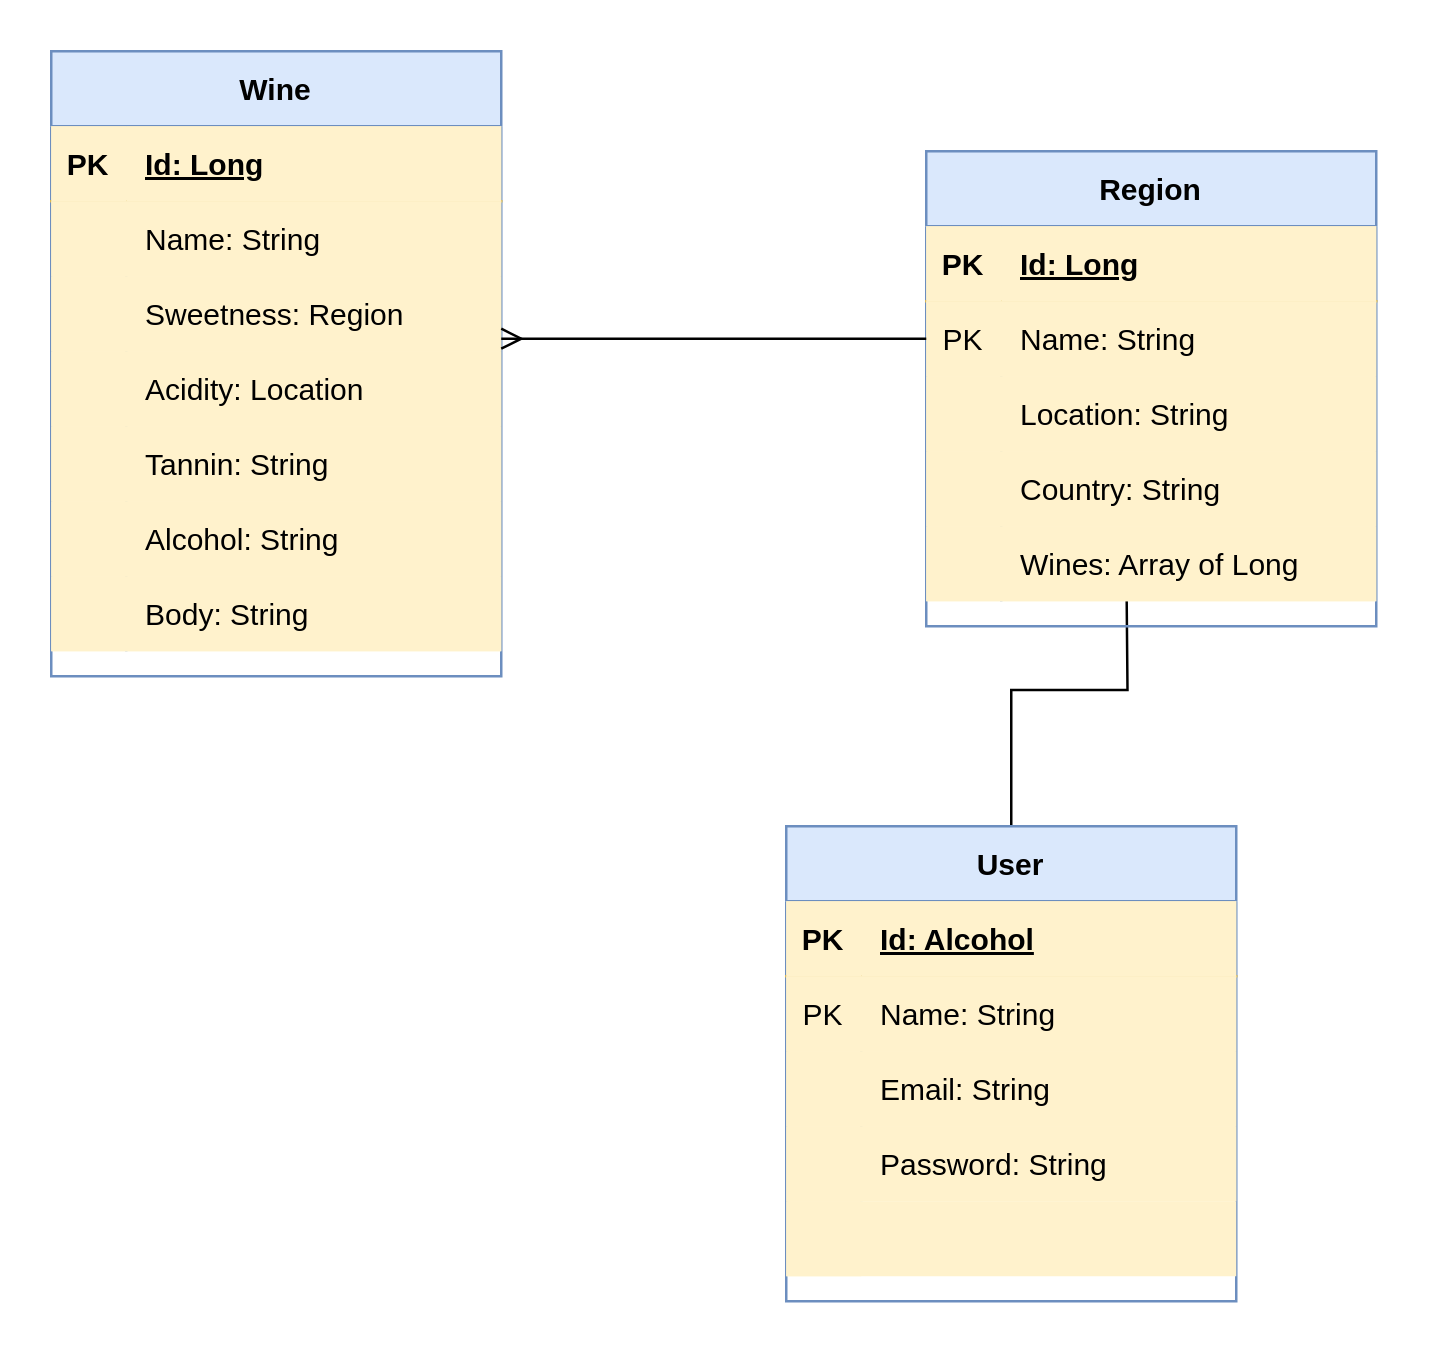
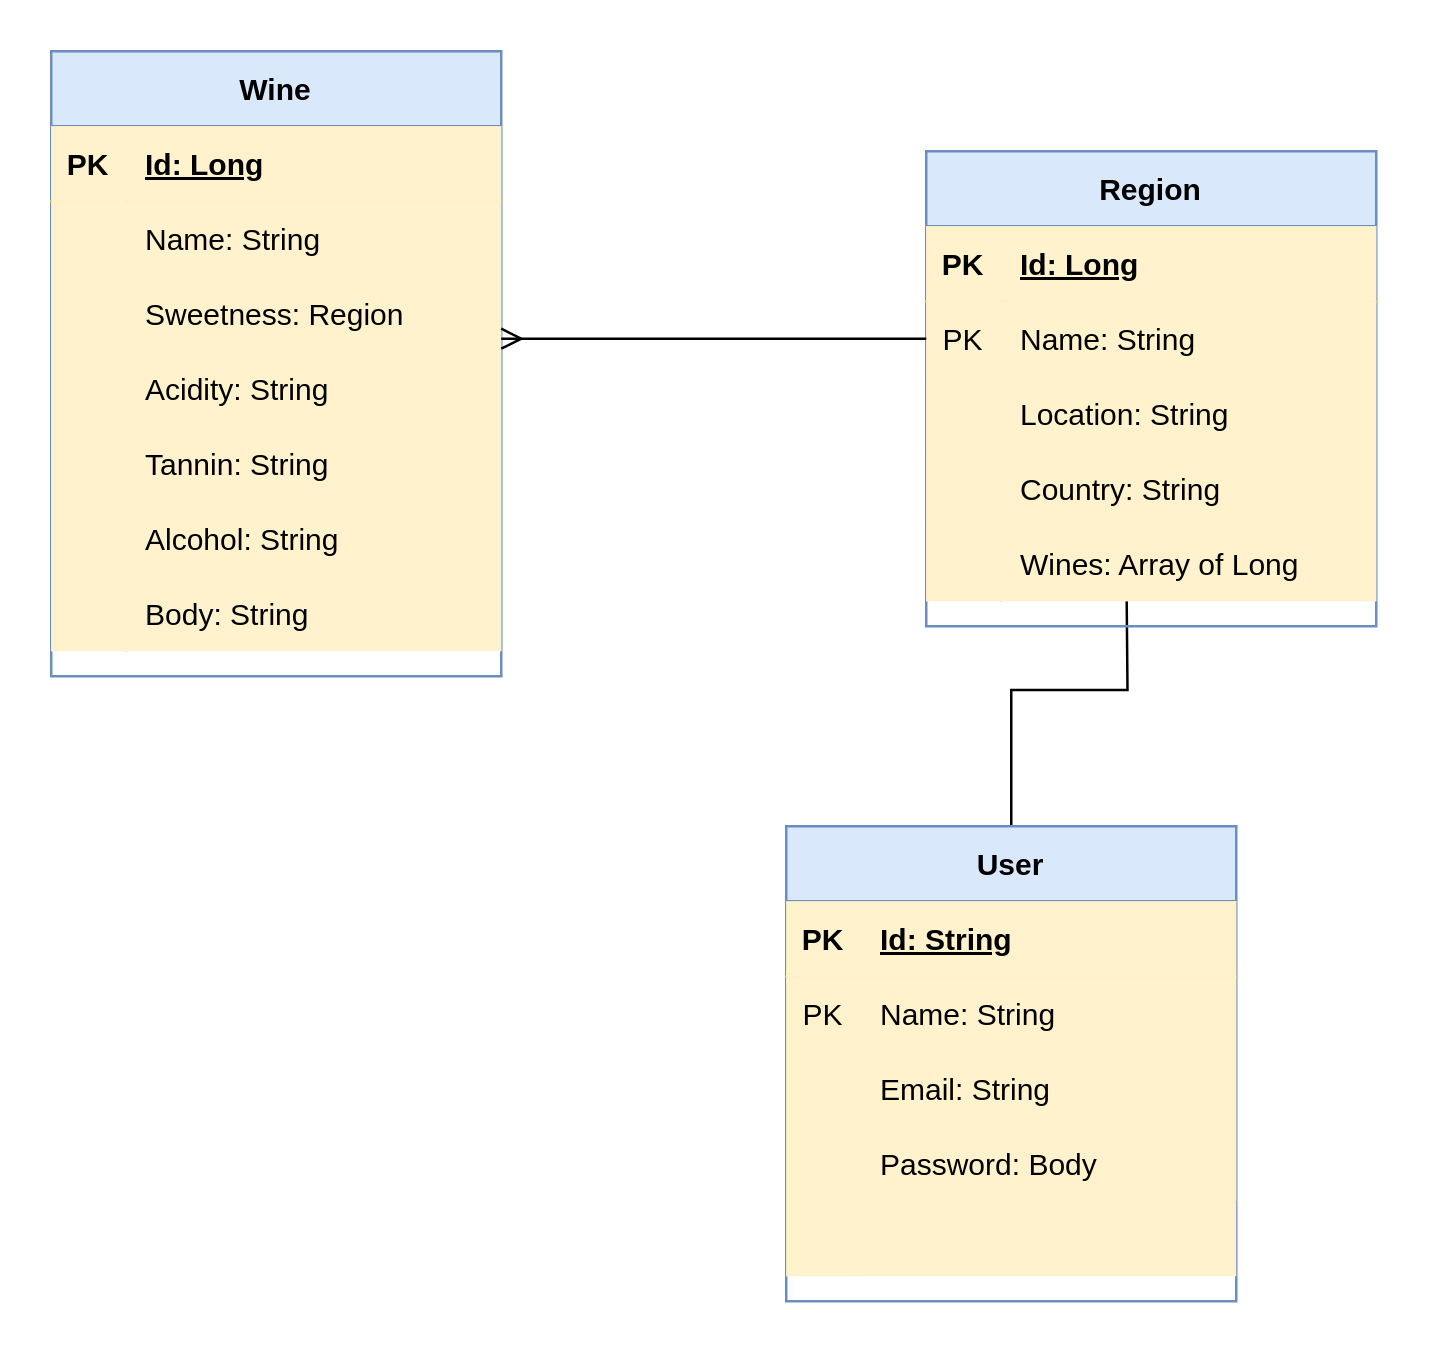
- <mxCell id="14" value="Acidity: Location" style="shape=partialRectangle;connectable=0;fillColor=#fff2cc;top=0;left=0;bottom=0;right=0;align=left;spacingLeft=6;overflow=hidden;strokeColor=#d6b656;" parent="12" vertex="1"><mxGeometry x="30" width="150" height="30" as="geometry"><mxRectangle width="150" height="30" as="alternateBounds" /></mxGeometry></mxCell>
+ <mxCell id="14" value="Acidity: String" style="shape=partialRectangle;connectable=0;fillColor=#fff2cc;top=0;left=0;bottom=0;right=0;align=left;spacingLeft=6;overflow=hidden;strokeColor=#d6b656;" parent="12" vertex="1"><mxGeometry x="30" width="150" height="30" as="geometry"><mxRectangle width="150" height="30" as="alternateBounds" /></mxGeometry></mxCell>
- <mxCell id="45" value="Id: Alcohol" style="shape=partialRectangle;connectable=0;fillColor=#fff2cc;top=0;left=0;bottom=0;right=0;align=left;spacingLeft=6;fontStyle=5;overflow=hidden;strokeColor=#d6b656;" parent="43" vertex="1"><mxGeometry x="30" width="150" height="30" as="geometry"><mxRectangle width="150" height="30" as="alternateBounds" /></mxGeometry></mxCell>
+ <mxCell id="45" value="Id: String" style="shape=partialRectangle;connectable=0;fillColor=#fff2cc;top=0;left=0;bottom=0;right=0;align=left;spacingLeft=6;fontStyle=5;overflow=hidden;strokeColor=#d6b656;" parent="43" vertex="1"><mxGeometry x="30" width="150" height="30" as="geometry"><mxRectangle width="150" height="30" as="alternateBounds" /></mxGeometry></mxCell>
- <mxCell id="54" value="Password: String" style="shape=partialRectangle;connectable=0;fillColor=#fff2cc;top=0;left=0;bottom=0;right=0;align=left;spacingLeft=6;overflow=hidden;strokeColor=#d6b656;" parent="52" vertex="1"><mxGeometry x="30" width="150" height="30" as="geometry"><mxRectangle width="150" height="30" as="alternateBounds" /></mxGeometry></mxCell>
+ <mxCell id="54" value="Password: Body" style="shape=partialRectangle;connectable=0;fillColor=#fff2cc;top=0;left=0;bottom=0;right=0;align=left;spacingLeft=6;overflow=hidden;strokeColor=#d6b656;" parent="52" vertex="1"><mxGeometry x="30" width="150" height="30" as="geometry"><mxRectangle width="150" height="30" as="alternateBounds" /></mxGeometry></mxCell>
